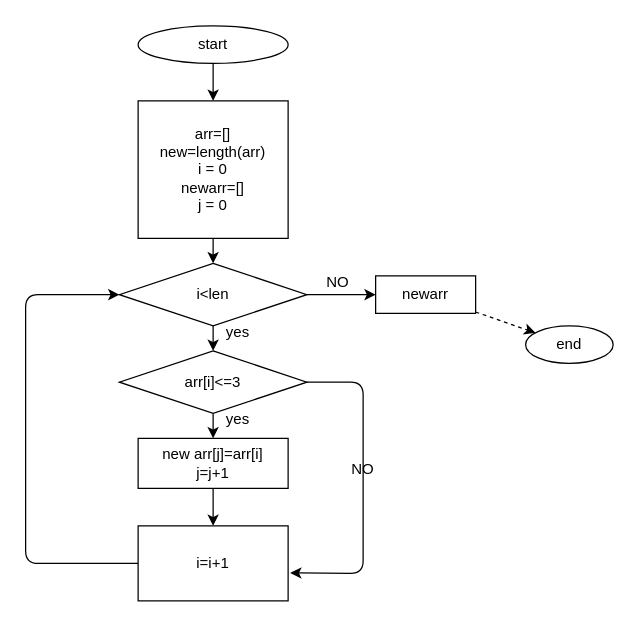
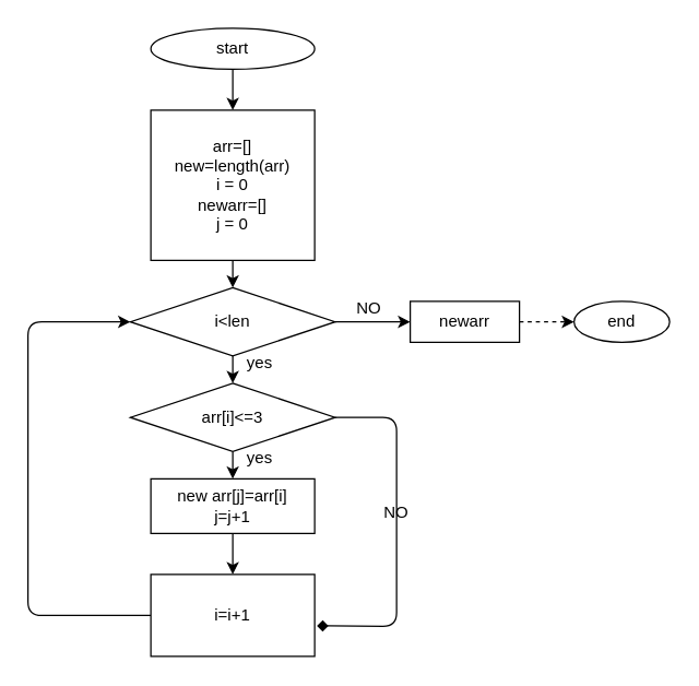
- <mxCell id="19" value="end" style="ellipse;whiteSpace=wrap;html=1;fontSize=12;" vertex="1" parent="1"><mxGeometry x="420" y="260" width="70" height="30" as="geometry" /></mxCell>
+ <mxCell id="19" value="end" style="ellipse;whiteSpace=wrap;html=1;fontSize=12;" vertex="1" parent="1"><mxGeometry x="420" y="220" width="70" height="30" as="geometry" /></mxCell>
- <mxCell id="7" style="edgeStyle=none;html=1;exitX=1;exitY=0.5;exitDx=0;exitDy=0;entryX=1.014;entryY=0.627;entryDx=0;entryDy=0;entryPerimeter=0;fontSize=12;" edge="1" parent="1" source="8" target="12"><mxGeometry relative="1" as="geometry"><Array as="points"><mxPoint x="290" y="305" /><mxPoint x="290" y="458" /></Array></mxGeometry></mxCell>
+ <mxCell id="7" style="edgeStyle=none;html=1;exitX=1;exitY=0.5;exitDx=0;exitDy=0;entryX=1.014;entryY=0.627;entryDx=0;entryDy=0;entryPerimeter=0;fontSize=12;endArrow=diamond;" edge="1" parent="1" source="8" target="12"><mxGeometry relative="1" as="geometry"><Array as="points"><mxPoint x="290" y="305" /><mxPoint x="290" y="458" /></Array></mxGeometry></mxCell>
